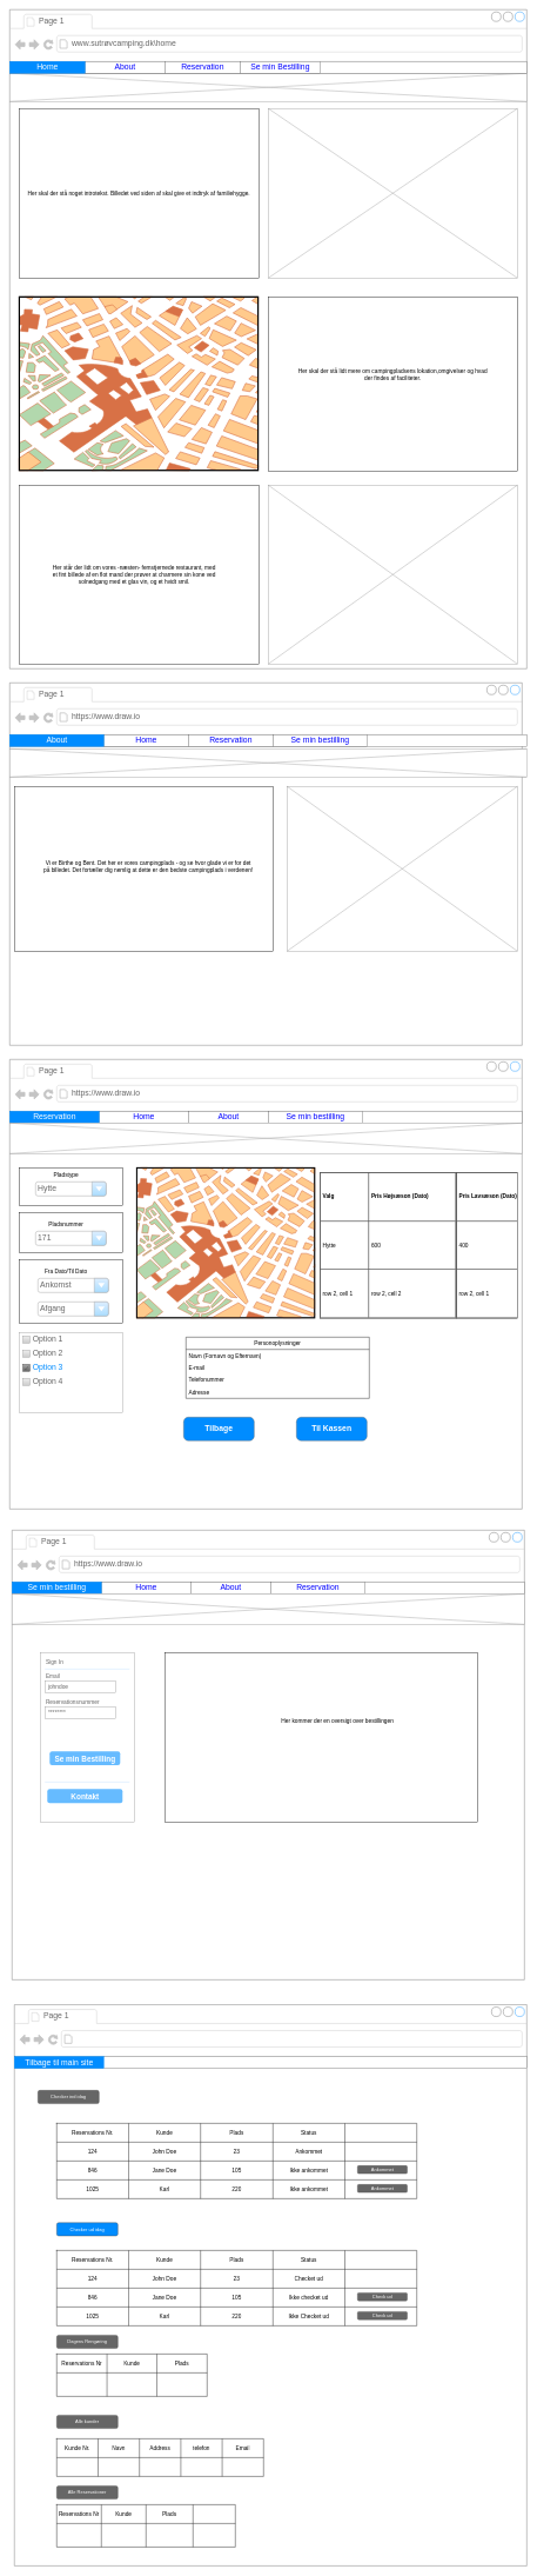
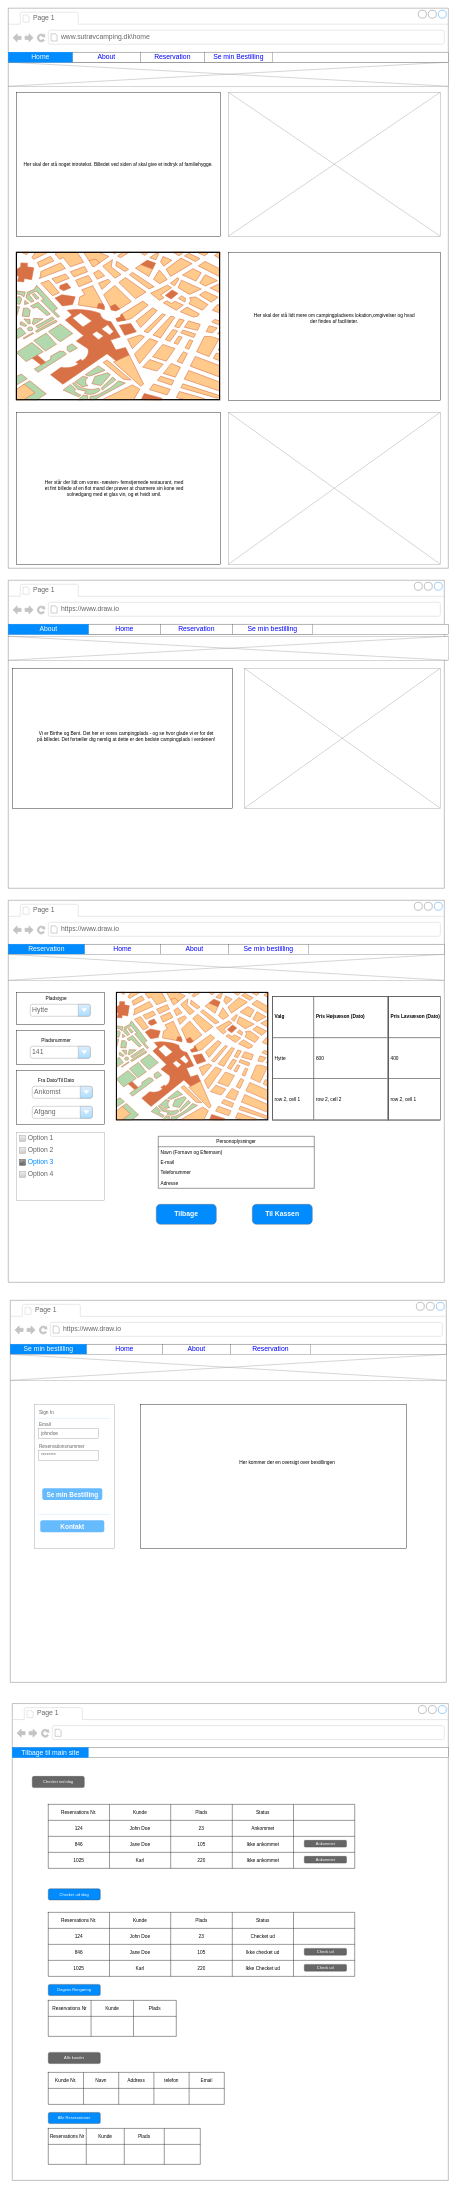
- <mxCell id="49" value="171" style="strokeWidth=1;shadow=0;dashed=0;align=center;html=1;shape=mxgraph.mockup.forms.comboBox;strokeColor=#999999;fillColor=#ddeeff;align=left;fillColor2=#aaddff;mainText=;fontColor=#666666;fontSize=17;spacingLeft=3;" parent="32" vertex="1"><mxGeometry x="55" y="365" width="150" height="30" as="geometry" /></mxCell>
+ <mxCell id="49" value="141" style="strokeWidth=1;shadow=0;dashed=0;align=center;html=1;shape=mxgraph.mockup.forms.comboBox;strokeColor=#999999;fillColor=#ddeeff;align=left;fillColor2=#aaddff;mainText=;fontColor=#666666;fontSize=17;spacingLeft=3;" parent="32" vertex="1"><mxGeometry x="55" y="365" width="150" height="30" as="geometry" /></mxCell>
- <mxCell id="147" value="Dagens Rengøring" style="rounded=1;html=1;shadow=0;dashed=0;whiteSpace=wrap;fontSize=10;fillColor=#666666;align=center;strokeColor=#4D4D4D;fontColor=#ffffff;" vertex="1" parent="89"><mxGeometry x="90" y="702" width="130" height="28" as="geometry" /></mxCell>
+ <mxCell id="147" value="Dagens Rengøring" style="rounded=1;html=1;shadow=0;dashed=0;whiteSpace=wrap;fontSize=10;fillColor=#008cff;align=center;strokeColor=#4D4D4D;fontColor=#ffffff;" vertex="1" parent="89"><mxGeometry x="90" y="702" width="130" height="28" as="geometry" /></mxCell>
- <mxCell id="149" value="Alle Reservationer" style="rounded=1;html=1;shadow=0;dashed=0;whiteSpace=wrap;fontSize=10;fillColor=#666666;align=center;strokeColor=#4D4D4D;fontColor=#ffffff;" vertex="1" parent="89"><mxGeometry x="90" y="1022" width="130" height="28" as="geometry" /></mxCell>
+ <mxCell id="149" value="Alle Reservationer" style="rounded=1;html=1;shadow=0;dashed=0;whiteSpace=wrap;fontSize=10;fillColor=#008cff;align=center;strokeColor=#4D4D4D;fontColor=#ffffff;" vertex="1" parent="89"><mxGeometry x="90" y="1022" width="130" height="28" as="geometry" /></mxCell>
